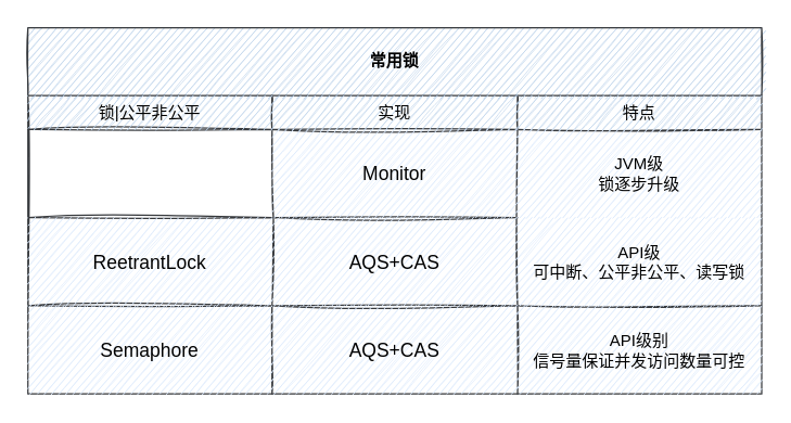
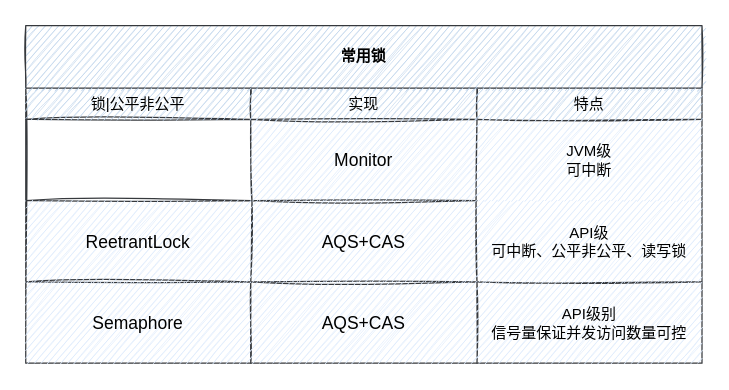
- <mxCell id="9" value="JVM级&lt;br&gt;锁逐步升级" style="shape=partialRectangle;html=1;whiteSpace=wrap;connectable=0;fillColor=#dae8fc;top=0;left=0;bottom=0;right=0;overflow=hidden;strokeColor=#6c8ebf;sketch=1;" vertex="1" parent="7"><mxGeometry x="361" width="180" height="65" as="geometry" /></mxCell>
+ <mxCell id="9" value="JVM级&lt;br&gt;可中断" style="shape=partialRectangle;html=1;whiteSpace=wrap;connectable=0;fillColor=#dae8fc;top=0;left=0;bottom=0;right=0;overflow=hidden;strokeColor=#6c8ebf;sketch=1;" vertex="1" parent="7"><mxGeometry x="361" width="180" height="65" as="geometry" /></mxCell>
